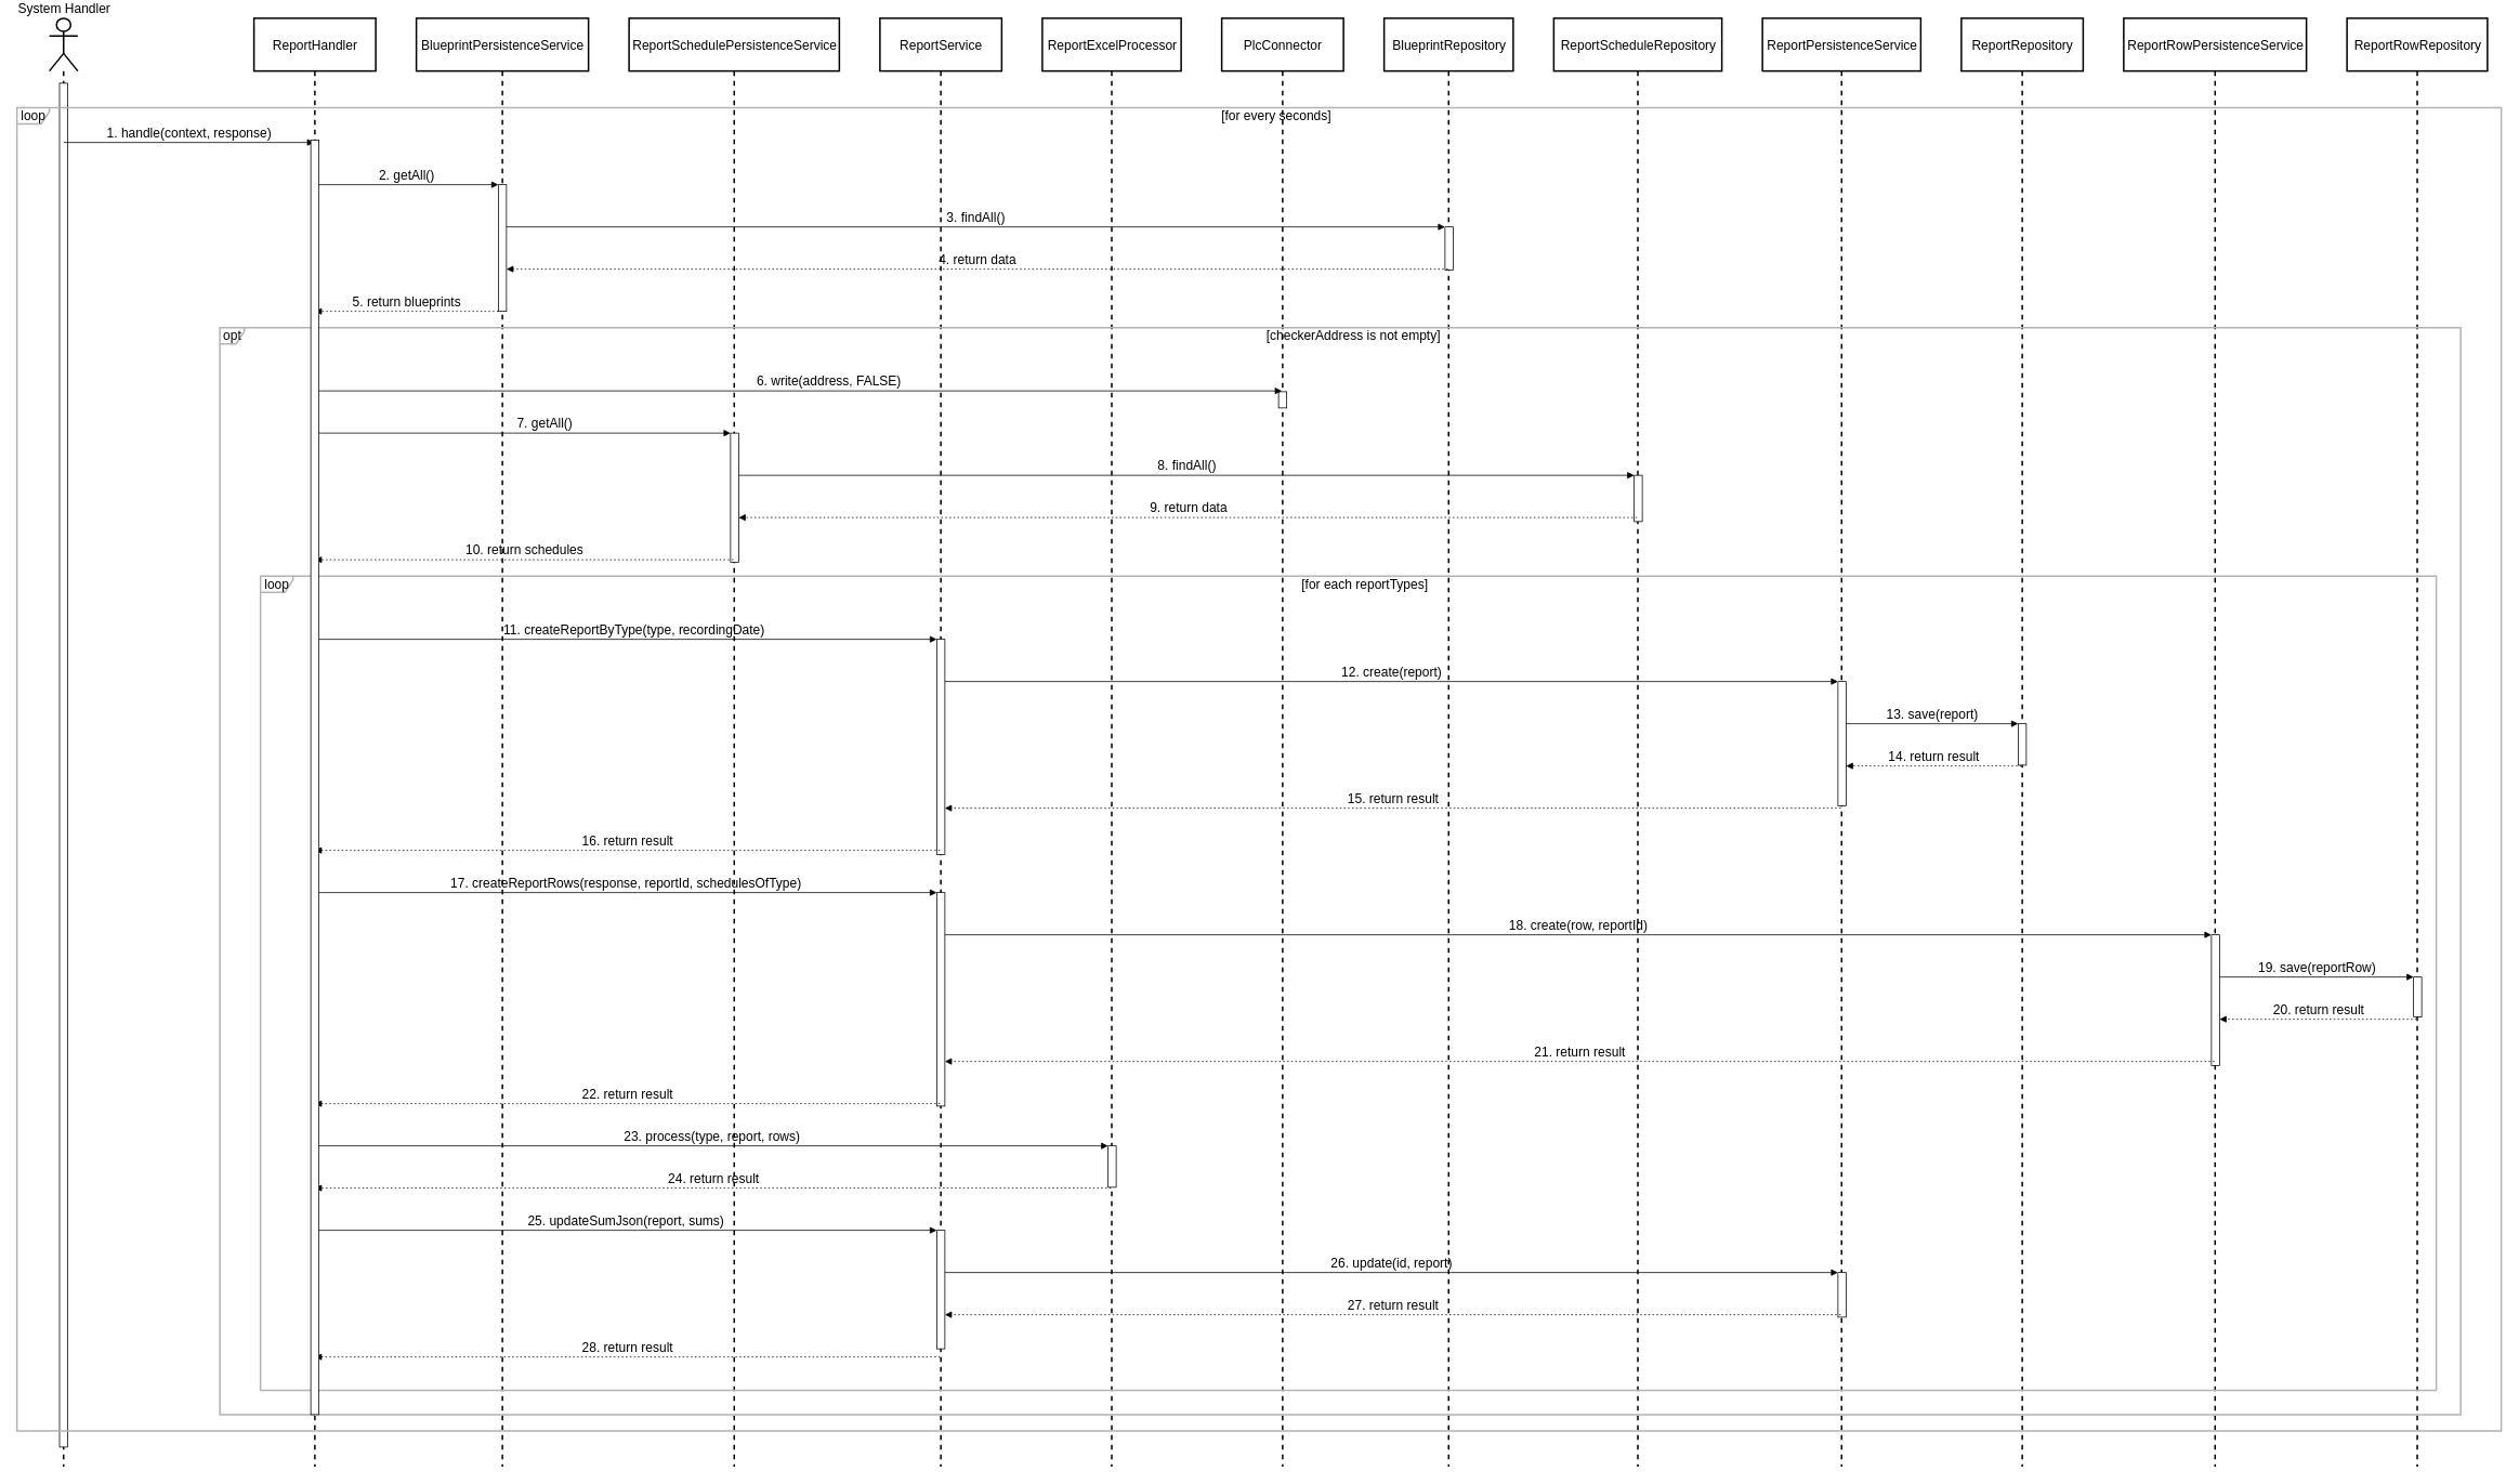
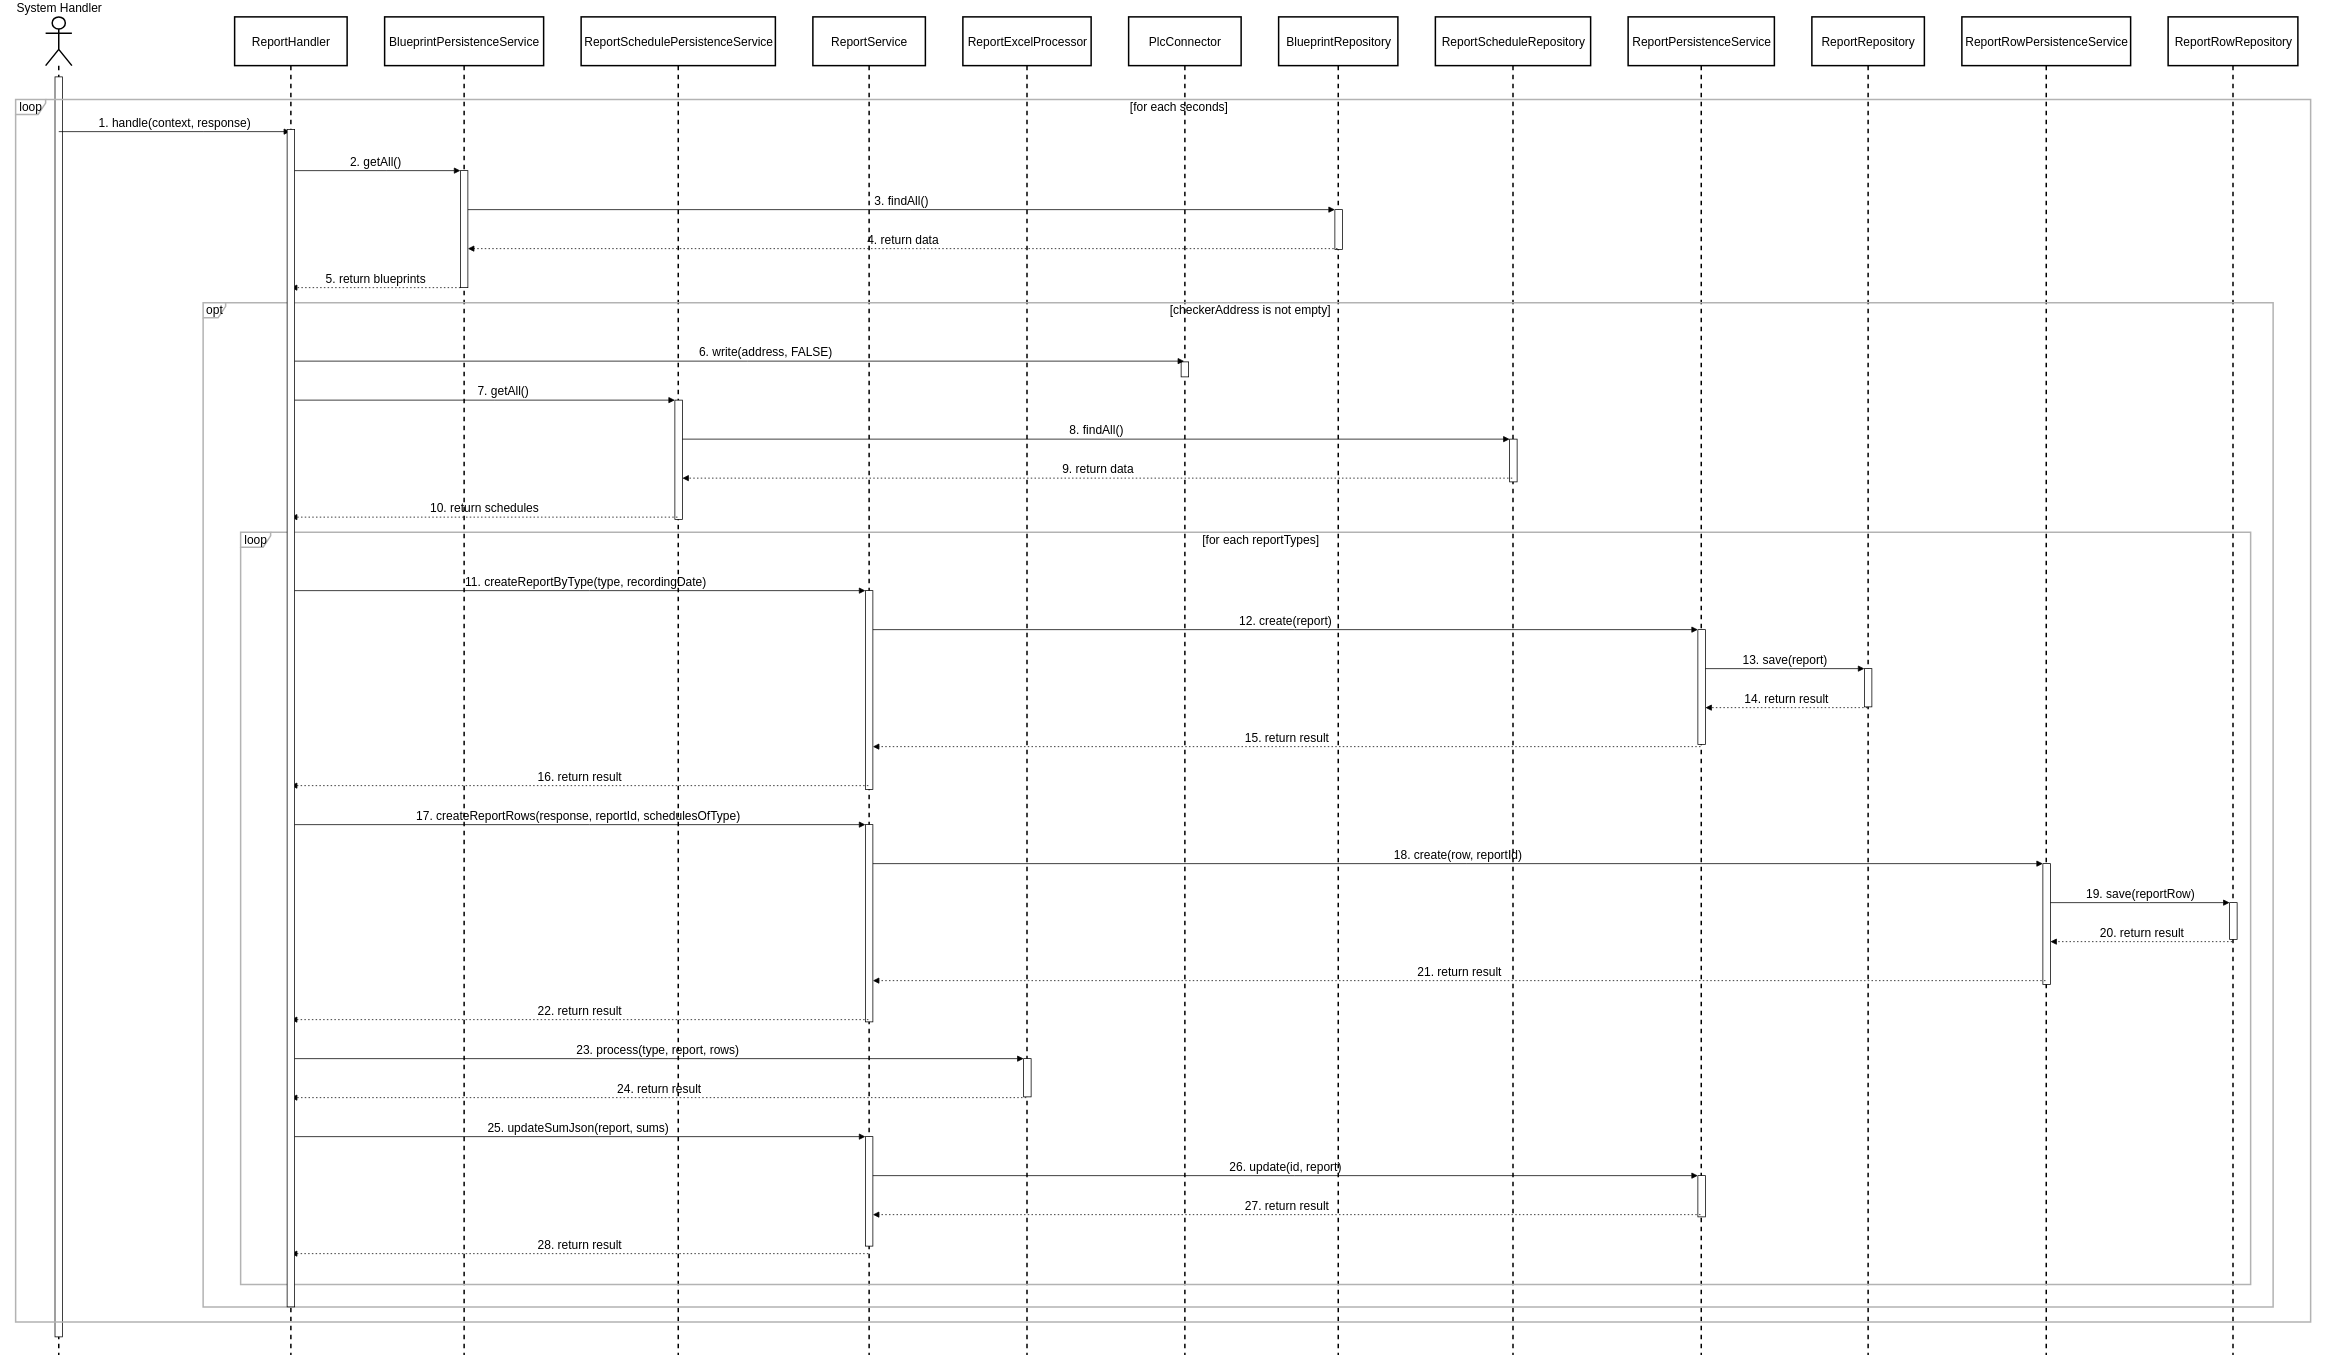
- <mxCell id="35" value="[for every seconds]" style="text;strokeColor=none;fillColor=none;align=center;verticalAlign=middle;fontSize=16;fontStyle=0;labelBackgroundColor=none;labelBorderColor=none;textShadow=0;html=1;fontFamily=Helvetica;" parent="34" vertex="1"><mxGeometry x="42.397" width="3017.603" height="20.198" as="geometry" /></mxCell>
+ <mxCell id="35" value="[for each seconds]" style="text;strokeColor=none;fillColor=none;align=center;verticalAlign=middle;fontSize=16;fontStyle=0;labelBackgroundColor=none;labelBorderColor=none;textShadow=0;html=1;fontFamily=Helvetica;" parent="34" vertex="1"><mxGeometry x="42.397" width="3017.603" height="20.198" as="geometry" /></mxCell>
